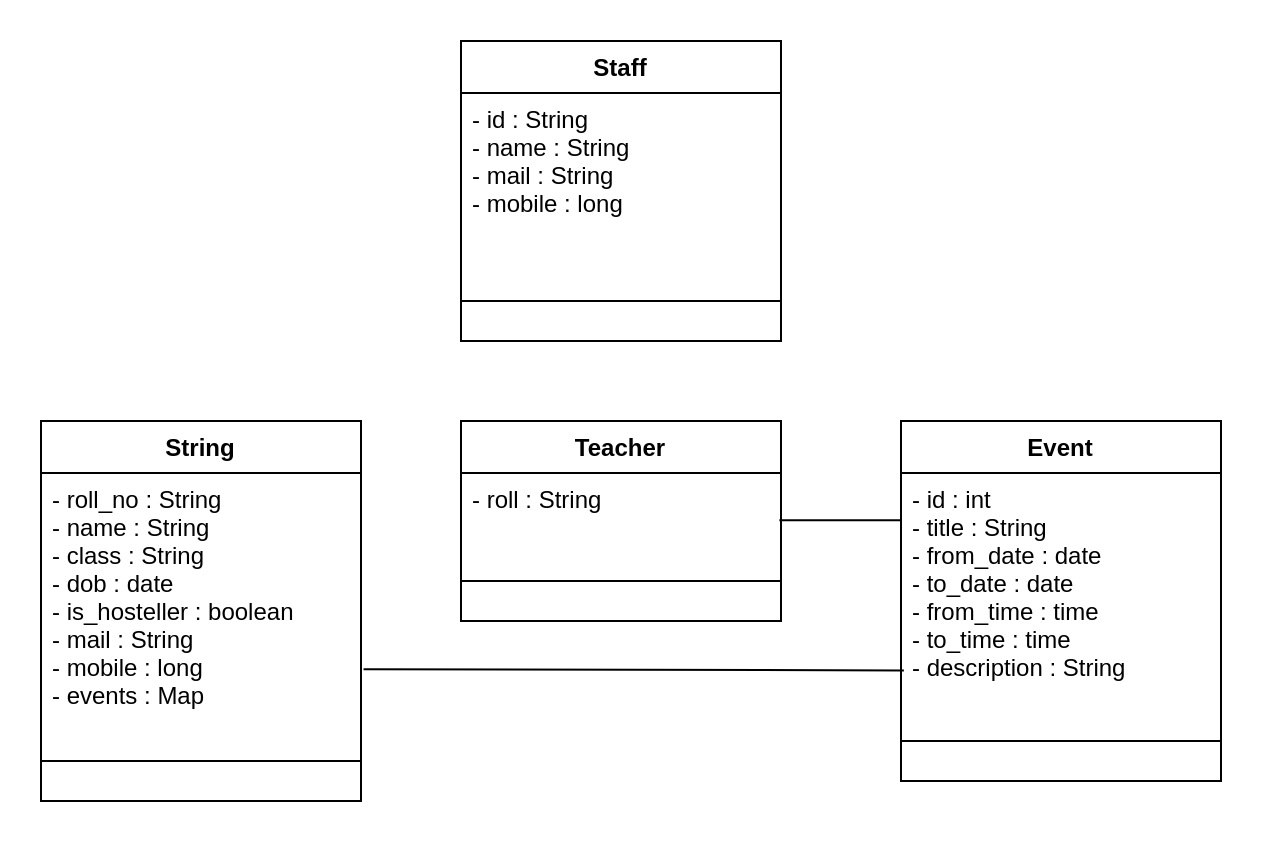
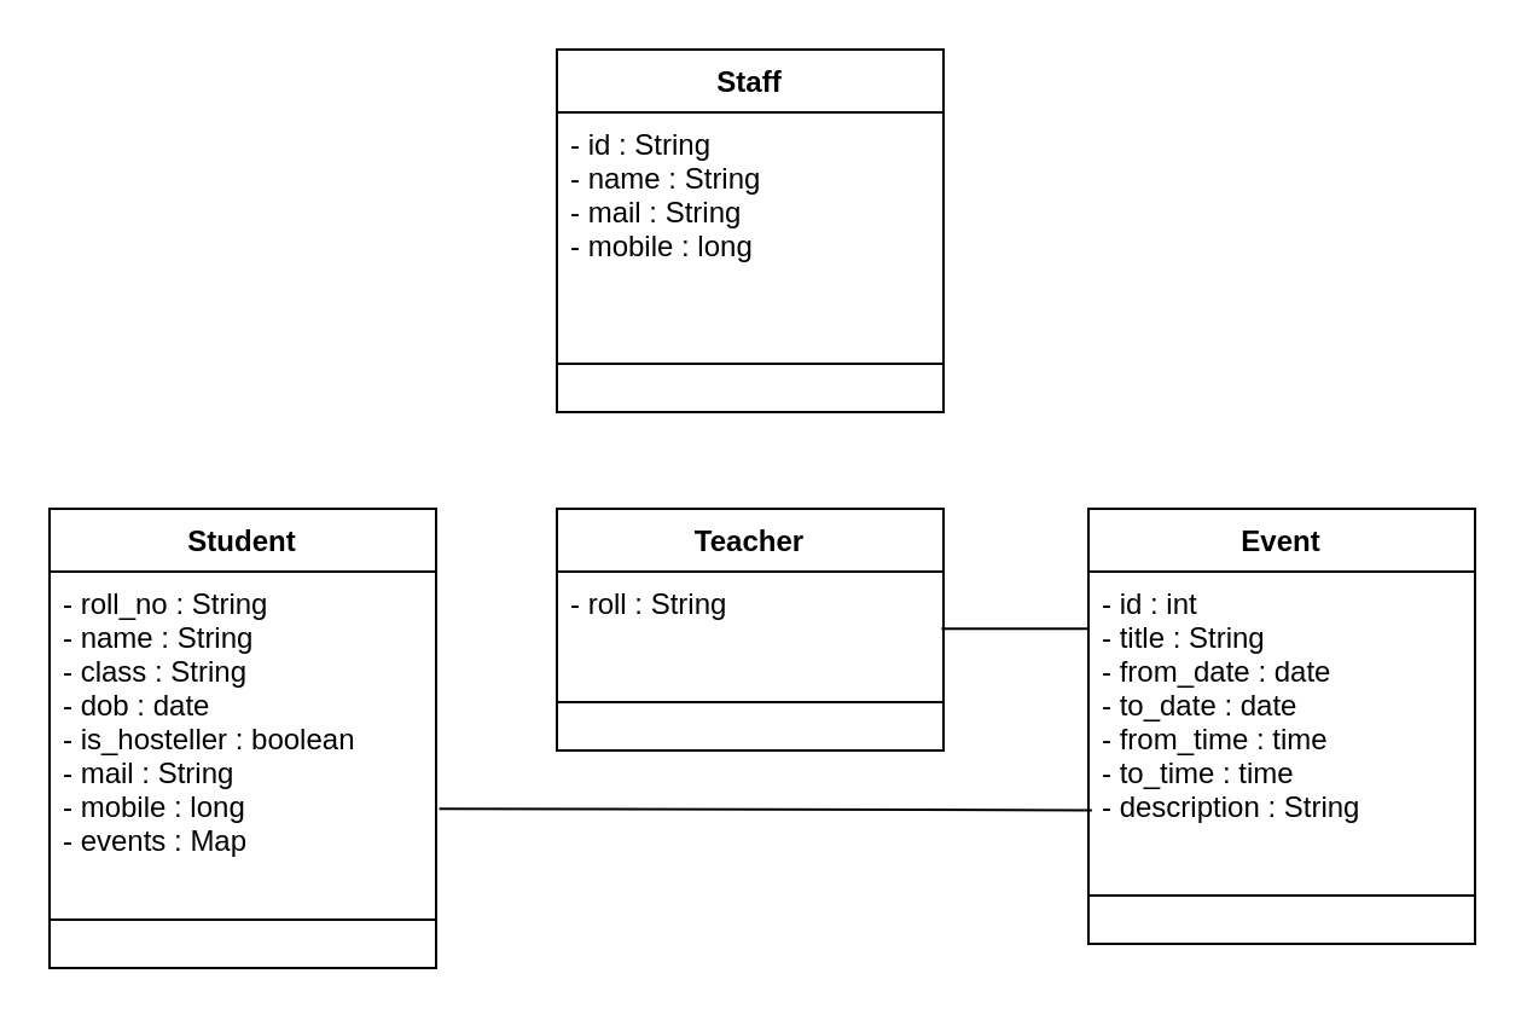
- <mxCell id="2" value="String" style="swimlane;fontStyle=1;align=center;verticalAlign=top;childLayout=stackLayout;horizontal=1;startSize=26;horizontalStack=0;resizeParent=1;resizeParentMax=0;resizeLast=0;collapsible=1;marginBottom=0;" vertex="1" parent="1"><mxGeometry x="20" y="210" width="160" height="190" as="geometry" /></mxCell>
+ <mxCell id="2" value="Student" style="swimlane;fontStyle=1;align=center;verticalAlign=top;childLayout=stackLayout;horizontal=1;startSize=26;horizontalStack=0;resizeParent=1;resizeParentMax=0;resizeLast=0;collapsible=1;marginBottom=0;" vertex="1" parent="1"><mxGeometry x="20" y="210" width="160" height="190" as="geometry" /></mxCell>
